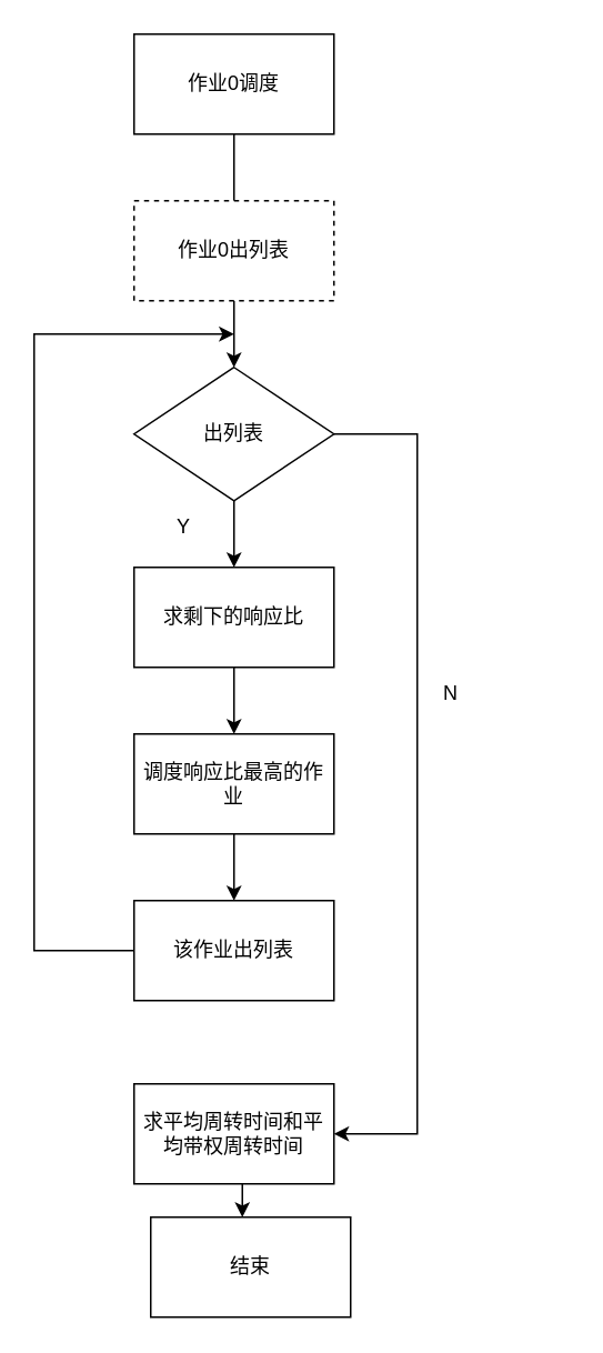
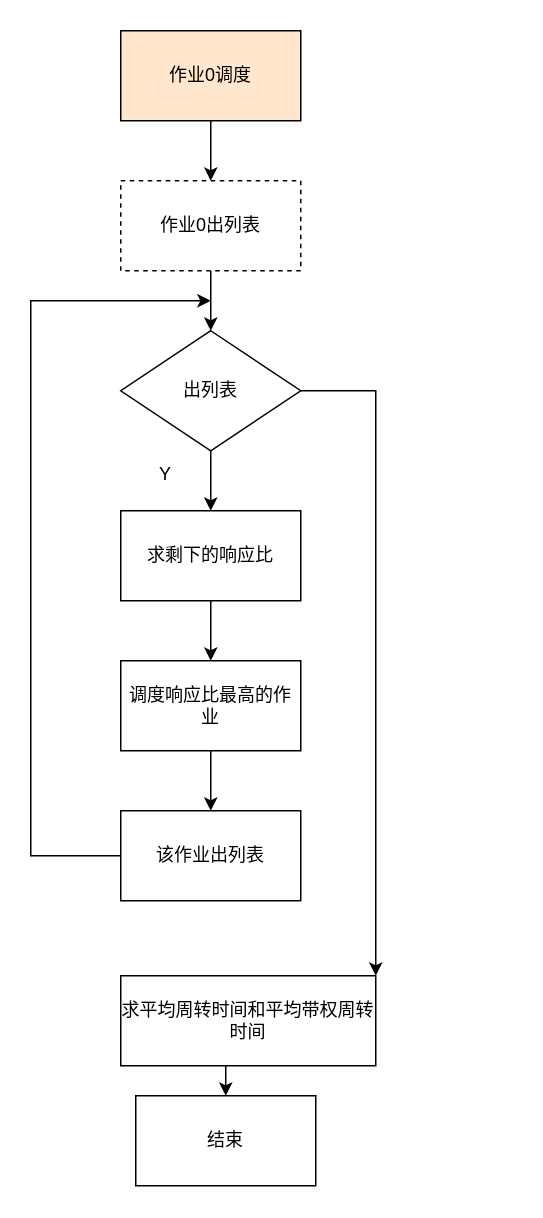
- <mxCell id="3" value="作业0调度" style="rounded=0;whiteSpace=wrap;html=1;" parent="1" vertex="1"><mxGeometry x="80" y="20" width="120" height="60" as="geometry" /></mxCell>
+ <mxCell id="3" value="作业0调度" style="rounded=0;whiteSpace=wrap;html=1;fillColor=#ffe6cc;" parent="1" vertex="1"><mxGeometry x="80" y="20" width="120" height="60" as="geometry" /></mxCell>
- <mxCell id="2" style="edgeStyle=orthogonalEdgeStyle;rounded=0;orthogonalLoop=1;jettySize=auto;html=1;endArrow=none;" parent="1" source="3" target="7" edge="1"><mxGeometry relative="1" as="geometry" /></mxCell>
+ <mxCell id="2" style="edgeStyle=orthogonalEdgeStyle;rounded=0;orthogonalLoop=1;jettySize=auto;html=1;" parent="1" source="3" target="7" edge="1"><mxGeometry relative="1" as="geometry" /></mxCell>
- <mxCell id="16" value="N" style="text;strokeColor=none;fillColor=none;align=left;verticalAlign=middle;spacingLeft=4;spacingRight=4;overflow=hidden;points=[[0,0.5],[1,0.5]];portConstraint=eastwest;rotatable=0;" parent="1" vertex="1"><mxGeometry x="260" y="400" width="80" height="30" as="geometry" /></mxCell>
- <mxCell id="15" value="求平均周转时间和平均带权周转时间" style="rounded=0;whiteSpace=wrap;html=1;" parent="1" vertex="1"><mxGeometry x="80" y="650" width="120" height="60" as="geometry" /></mxCell>
+ <mxCell id="15" value="求平均周转时间和平均带权周转时间" style="rounded=0;whiteSpace=wrap;html=1;" parent="1" vertex="1"><mxGeometry x="80" y="650" width="170" height="60" as="geometry" /></mxCell>
